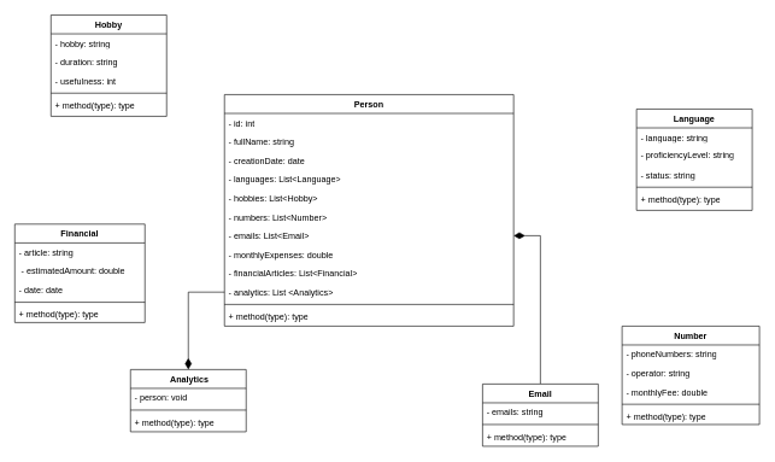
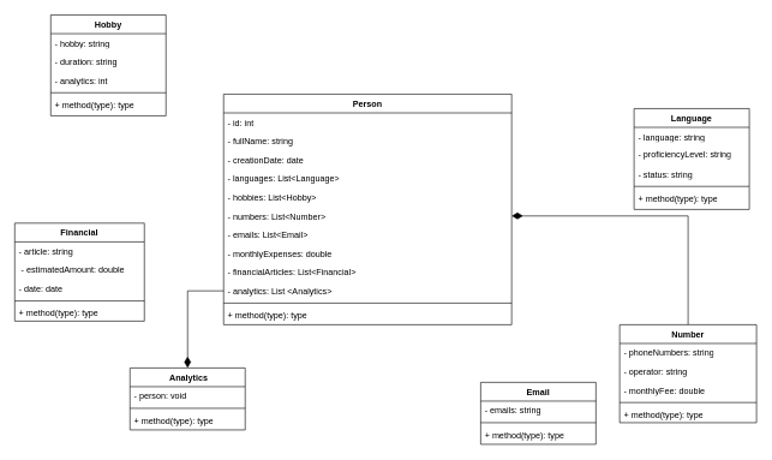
- <mxCell id="24" value="- usefulness: int&amp;nbsp;&amp;nbsp;" style="text;strokeColor=none;fillColor=none;align=left;verticalAlign=top;spacingLeft=4;spacingRight=4;overflow=hidden;rotatable=0;points=[[0,0.5],[1,0.5]];portConstraint=eastwest;whiteSpace=wrap;html=1;" parent="21" vertex="1"><mxGeometry y="78" width="160" height="26" as="geometry" /></mxCell>
+ <mxCell id="24" value="- analytics: int&amp;nbsp;&amp;nbsp;" style="text;strokeColor=none;fillColor=none;align=left;verticalAlign=top;spacingLeft=4;spacingRight=4;overflow=hidden;rotatable=0;points=[[0,0.5],[1,0.5]];portConstraint=eastwest;whiteSpace=wrap;html=1;" parent="21" vertex="1"><mxGeometry y="78" width="160" height="26" as="geometry" /></mxCell>
+ <mxCell id="27" style="edgeStyle=orthogonalEdgeStyle;rounded=0;orthogonalLoop=1;jettySize=auto;html=1;endArrow=diamondThin;endFill=1;endSize=13;startSize=13;" parent="1" source="28" target="8" edge="1"><mxGeometry relative="1" as="geometry" /></mxCell>
- <mxCell id="40" style="edgeStyle=orthogonalEdgeStyle;rounded=0;orthogonalLoop=1;jettySize=auto;html=1;endArrow=diamondThin;endFill=1;endSize=13;startSize=12;" parent="1" source="41" target="9" edge="1"><mxGeometry relative="1" as="geometry" /></mxCell>
